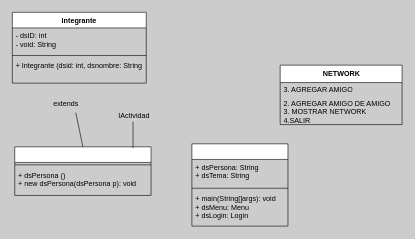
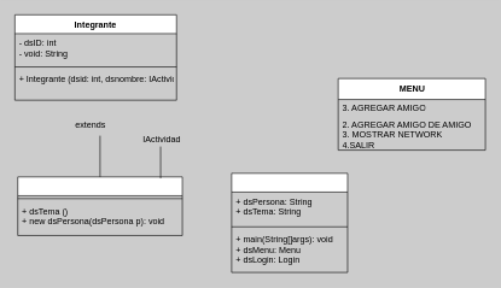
- <mxCell id="5" value="+ Integrante (dsid: int, dsnombre: String  )" style="text;strokeColor=none;fillColor=none;align=left;verticalAlign=top;spacingLeft=4;spacingRight=4;overflow=hidden;rotatable=0;points=[[0,0.5],[1,0.5]];portConstraint=eastwest;fontColor=#000000;" parent="2" vertex="1"><mxGeometry y="76" width="223" height="42" as="geometry" /></mxCell>
+ <mxCell id="5" value="+ Integrante (dsid: int, dsnombre: IActividad  )" style="text;strokeColor=none;fillColor=none;align=left;verticalAlign=top;spacingLeft=4;spacingRight=4;overflow=hidden;rotatable=0;points=[[0,0.5],[1,0.5]];portConstraint=eastwest;fontColor=#000000;" parent="2" vertex="1"><mxGeometry y="76" width="223" height="42" as="geometry" /></mxCell>
- <mxCell id="13" value="NETWORK" style="swimlane;fontStyle=1;align=center;verticalAlign=middle;childLayout=stackLayout;horizontal=1;startSize=29;horizontalStack=0;resizeParent=1;resizeParentMax=0;resizeLast=0;collapsible=0;marginBottom=0;html=1;fontColor=#000000;" vertex="1" parent="1"><mxGeometry x="466" y="108" width="203" height="99" as="geometry" /></mxCell>
+ <mxCell id="13" value="MENU" style="swimlane;fontStyle=1;align=center;verticalAlign=middle;childLayout=stackLayout;horizontal=1;startSize=29;horizontalStack=0;resizeParent=1;resizeParentMax=0;resizeLast=0;collapsible=0;marginBottom=0;html=1;fontColor=#000000;" vertex="1" parent="1"><mxGeometry x="466" y="108" width="203" height="99" as="geometry" /></mxCell>
- <mxCell id="17" value="extends" style="text;strokeColor=none;fillColor=none;align=left;verticalAlign=middle;spacingLeft=4;spacingRight=4;overflow=hidden;points=[[0,0.5],[1,0.5]];portConstraint=eastwest;rotatable=0;fontColor=#000000;" vertex="1" parent="1"><mxGeometry x="82.5" y="157" width="80" height="30" as="geometry" /></mxCell>
+ <mxCell id="17" value="extends" style="text;strokeColor=none;fillColor=none;align=left;verticalAlign=middle;spacingLeft=4;spacingRight=4;overflow=hidden;points=[[0,0.5],[1,0.5]];portConstraint=eastwest;rotatable=0;fontColor=#000000;" vertex="1" parent="1"><mxGeometry x="97.5" y="157" width="80" height="30" as="geometry" /></mxCell>
- <mxCell id="8" value="+ dsPersona ()&#10;+ new dsPersona(dsPersona p): void" style="text;strokeColor=none;fillColor=none;align=left;verticalAlign=top;spacingLeft=4;spacingRight=4;overflow=hidden;rotatable=0;points=[[0,0.5],[1,0.5]];portConstraint=eastwest;fontColor=#000000;" parent="6" vertex="1"><mxGeometry y="34" width="227" height="47" as="geometry" /></mxCell>
+ <mxCell id="8" value="+ dsTema ()&#10;+ new dsPersona(dsPersona p): void" style="text;strokeColor=none;fillColor=none;align=left;verticalAlign=top;spacingLeft=4;spacingRight=4;overflow=hidden;rotatable=0;points=[[0,0.5],[1,0.5]];portConstraint=eastwest;fontColor=#000000;" parent="6" vertex="1"><mxGeometry y="34" width="227" height="47" as="geometry" /></mxCell>
